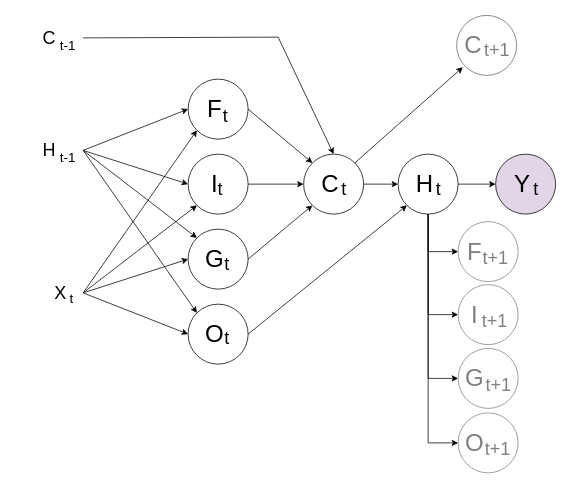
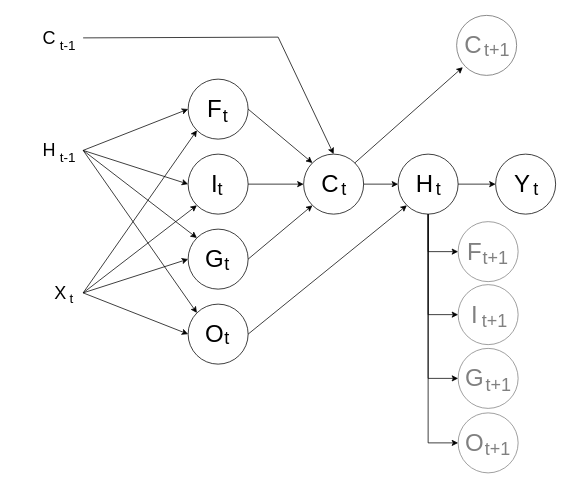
- <mxCell id="44" value="&lt;font style=&quot;font-size: 32px;&quot;&gt;Y&amp;nbsp;&lt;/font&gt;" style="ellipse;whiteSpace=wrap;html=1;aspect=fixed;fillColor=#e1d5e7;" vertex="1" parent="1"><mxGeometry x="660" y="205" width="80" height="80" as="geometry" /></mxCell>
+ <mxCell id="44" value="&lt;font style=&quot;font-size: 32px;&quot;&gt;Y&amp;nbsp;&lt;/font&gt;" style="ellipse;whiteSpace=wrap;html=1;aspect=fixed;" vertex="1" parent="1"><mxGeometry x="660" y="205" width="80" height="80" as="geometry" /></mxCell>
